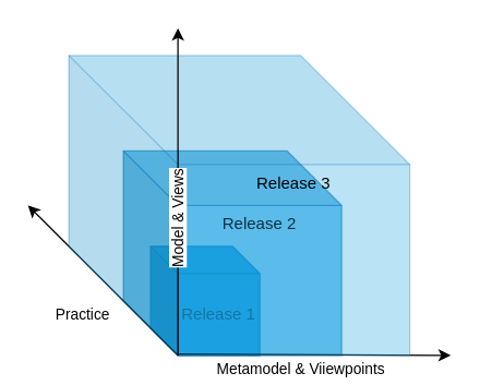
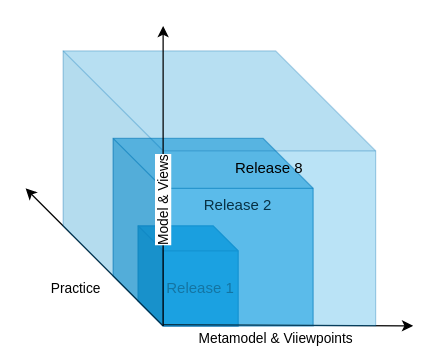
- <mxCell id="6" value="Release 3" style="shape=cube;whiteSpace=wrap;html=1;boundedLbl=1;backgroundOutline=1;darkOpacity=0.05;darkOpacity2=0.1;size=80;opacity=30;fillColor=#1ba1e2;strokeColor=#006EAF;fontColor=#000000;verticalAlign=top;" vertex="1" parent="1"><mxGeometry x="50" y="40" width="250" height="220" as="geometry" /></mxCell>
+ <mxCell id="6" value="Release 8" style="shape=cube;whiteSpace=wrap;html=1;boundedLbl=1;backgroundOutline=1;darkOpacity=0.05;darkOpacity2=0.1;size=80;opacity=30;fillColor=#1ba1e2;strokeColor=#006EAF;fontColor=#000000;verticalAlign=top;" vertex="1" parent="1"><mxGeometry x="50" y="40" width="250" height="220" as="geometry" /></mxCell>
